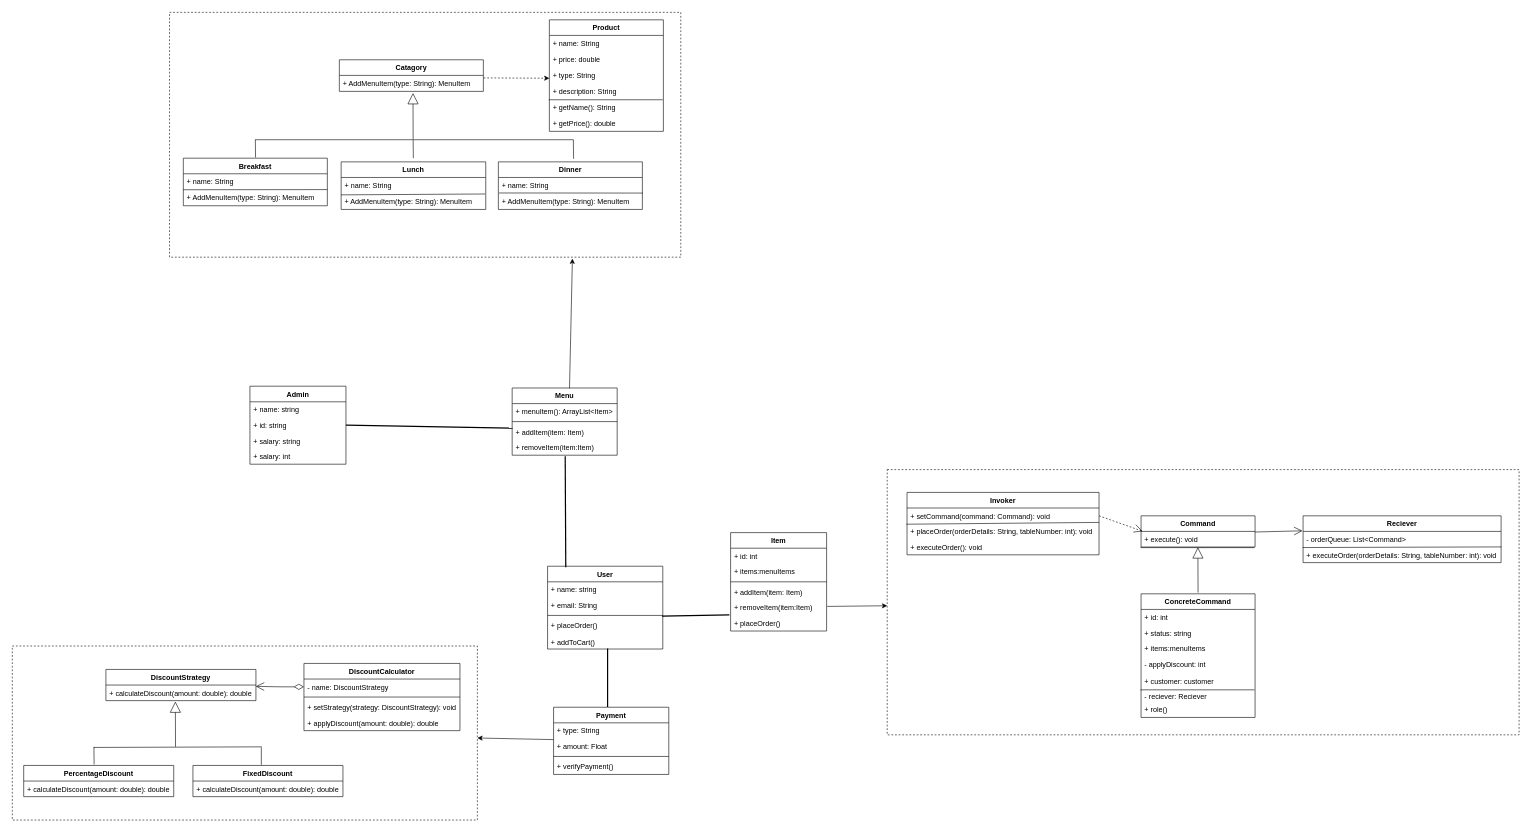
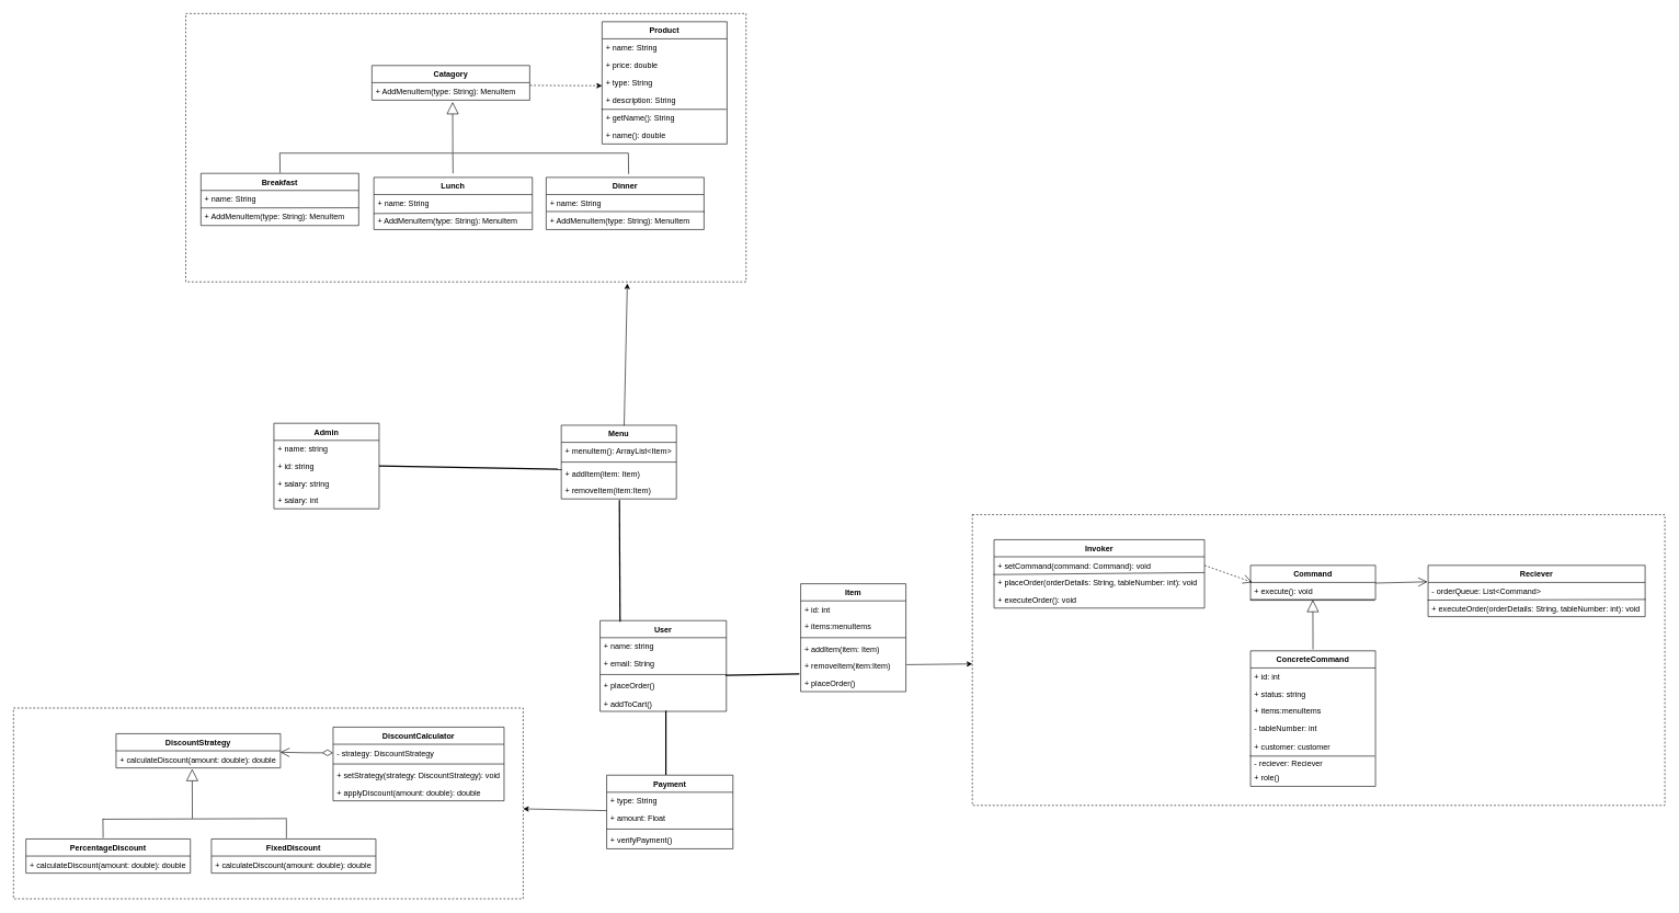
- <mxCell id="108" value="+ getPrice(): double" style="text;strokeColor=none;fillColor=none;align=left;verticalAlign=top;spacingLeft=4;spacingRight=4;overflow=hidden;rotatable=0;points=[[0,0.5],[1,0.5]];portConstraint=eastwest;labelBackgroundColor=#FFFFFF;fontColor=#000000;" parent="102" vertex="1"><mxGeometry y="159.214" width="190" height="26.643" as="geometry" /></mxCell>
+ <mxCell id="108" value="+ name(): double" style="text;strokeColor=none;fillColor=none;align=left;verticalAlign=top;spacingLeft=4;spacingRight=4;overflow=hidden;rotatable=0;points=[[0,0.5],[1,0.5]];portConstraint=eastwest;labelBackgroundColor=#FFFFFF;fontColor=#000000;" parent="102" vertex="1"><mxGeometry y="159.214" width="190" height="26.643" as="geometry" /></mxCell>
- <mxCell id="73" value="- applyDiscount: int" style="text;strokeColor=none;fillColor=none;align=left;verticalAlign=top;spacingLeft=4;spacingRight=4;overflow=hidden;rotatable=0;points=[[0,0.5],[1,0.5]];portConstraint=eastwest;labelBackgroundColor=#FFFFFF;fontColor=#000000;" parent="69" vertex="1"><mxGeometry y="104" width="190" height="28" as="geometry" /></mxCell>
+ <mxCell id="73" value="- tableNumber: int" style="text;strokeColor=none;fillColor=none;align=left;verticalAlign=top;spacingLeft=4;spacingRight=4;overflow=hidden;rotatable=0;points=[[0,0.5],[1,0.5]];portConstraint=eastwest;labelBackgroundColor=#FFFFFF;fontColor=#000000;" parent="69" vertex="1"><mxGeometry y="104" width="190" height="28" as="geometry" /></mxCell>
- <mxCell id="87" value="- name: DiscountStrategy" style="text;strokeColor=none;fillColor=none;align=left;verticalAlign=top;spacingLeft=4;spacingRight=4;overflow=hidden;rotatable=0;points=[[0,0.5],[1,0.5]];portConstraint=eastwest;labelBackgroundColor=#FFFFFF;fontColor=#000000;" parent="86" vertex="1"><mxGeometry y="26" width="260" height="26" as="geometry" /></mxCell>
+ <mxCell id="87" value="- strategy: DiscountStrategy" style="text;strokeColor=none;fillColor=none;align=left;verticalAlign=top;spacingLeft=4;spacingRight=4;overflow=hidden;rotatable=0;points=[[0,0.5],[1,0.5]];portConstraint=eastwest;labelBackgroundColor=#FFFFFF;fontColor=#000000;" parent="86" vertex="1"><mxGeometry y="26" width="260" height="26" as="geometry" /></mxCell>
